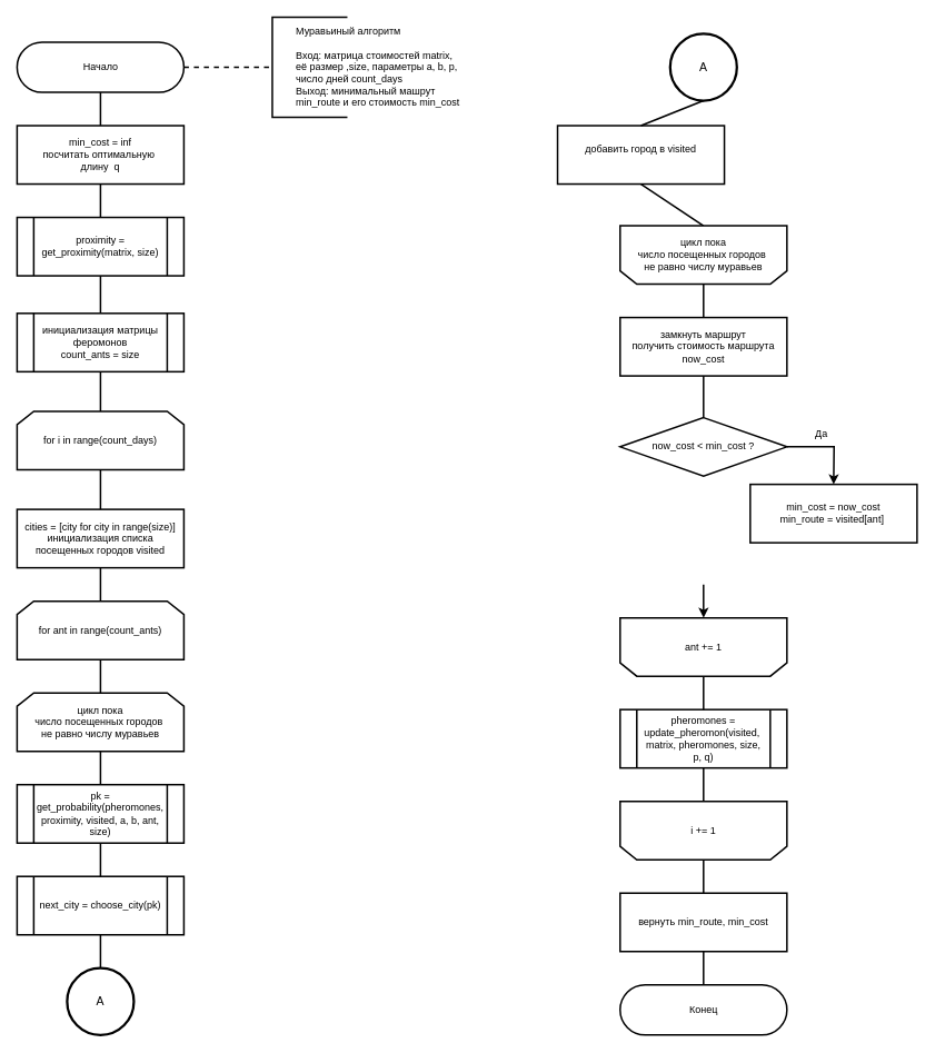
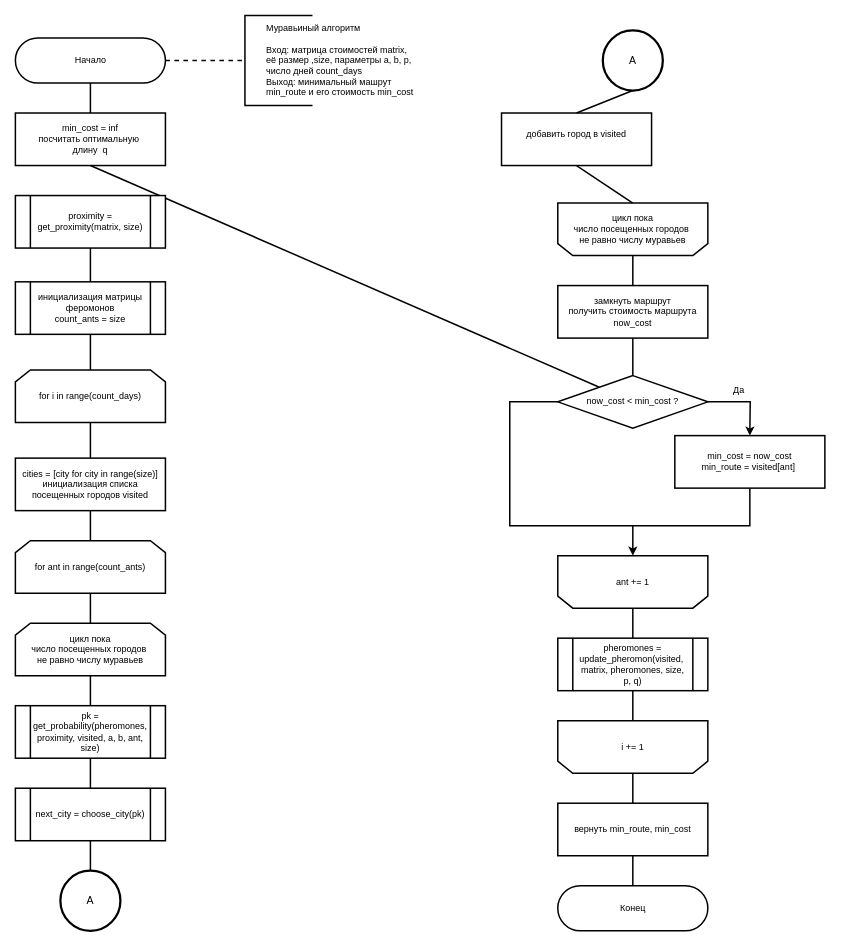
- <mxCell id="19" style="edgeStyle=none;html=1;exitX=0.5;exitY=1;exitDx=0;exitDy=0;entryX=0.5;entryY=0;entryDx=0;entryDy=0;endArrow=none;endFill=0;strokeWidth=2;" parent="1" source="20" target="22" edge="1"><mxGeometry relative="1" as="geometry" /></mxCell>
+ <mxCell id="19" style="edgeStyle=none;html=1;exitX=0.5;exitY=1;exitDx=0;exitDy=0;endArrow=none;endFill=0;strokeWidth=2;" parent="1" source="20" target="12" edge="1"><mxGeometry relative="1" as="geometry" /></mxCell>
+ <mxCell id="11" style="edgeStyle=orthogonalEdgeStyle;html=1;exitX=0;exitY=0.5;exitDx=0;exitDy=0;entryX=0.5;entryY=1;entryDx=0;entryDy=0;endArrow=none;endFill=0;strokeWidth=2;rounded=0;" parent="1" source="12" target="16" edge="1"><mxGeometry relative="1" as="geometry"><Array as="points"><mxPoint x="679" y="535" /><mxPoint x="679" y="700" /><mxPoint x="999" y="700" /></Array><mxPoint x="1009" y="1302.5" as="targetPoint" /></mxGeometry></mxCell>
